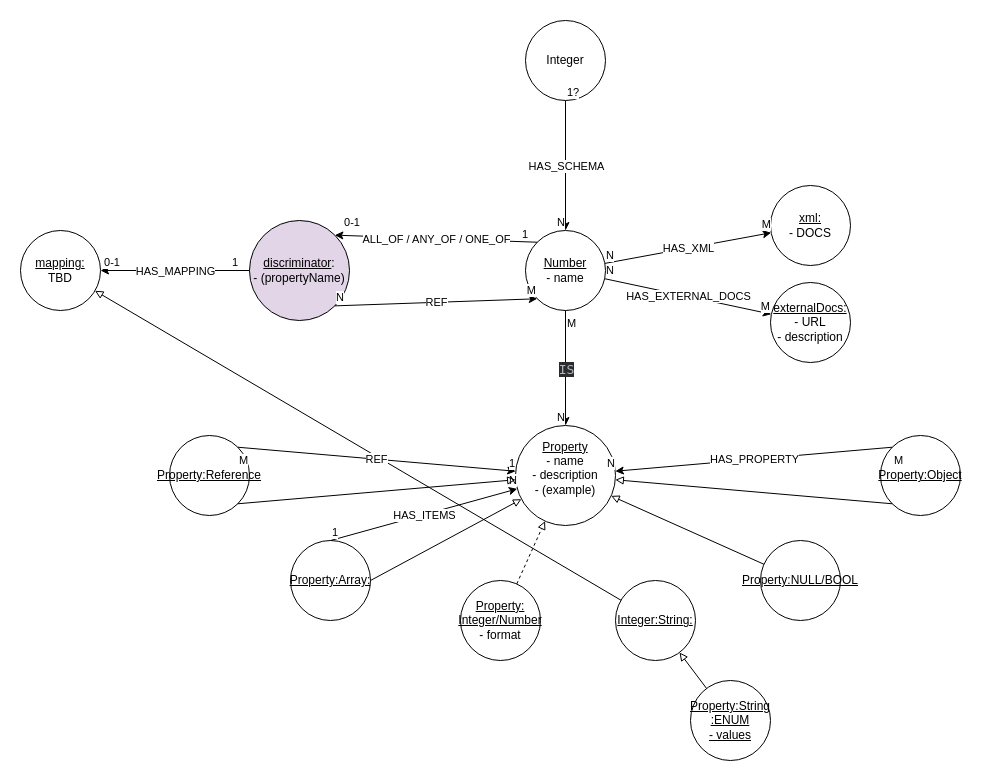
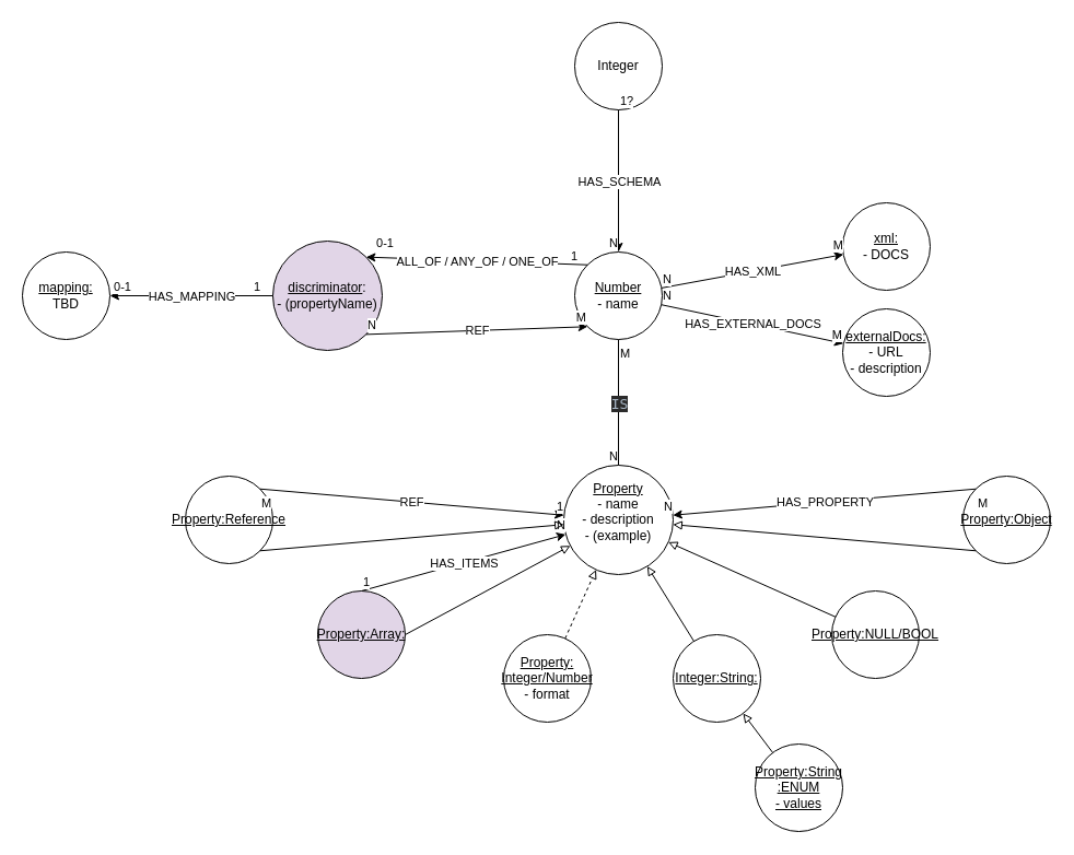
- <mxCell id="28" value="" style="endArrow=block;html=1;rounded=0;endFill=0;" parent="1" source="14" target="50" edge="1"><mxGeometry width="50" height="50" relative="1" as="geometry"><mxPoint x="410" y="380" as="sourcePoint" /><mxPoint x="460" y="330" as="targetPoint" /></mxGeometry></mxCell>
+ <mxCell id="28" value="" style="endArrow=block;html=1;rounded=0;endFill=0;" parent="1" source="14" target="8" edge="1"><mxGeometry width="50" height="50" relative="1" as="geometry"><mxPoint x="410" y="380" as="sourcePoint" /><mxPoint x="460" y="330" as="targetPoint" /></mxGeometry></mxCell>
- <mxCell id="9" value="" style="endArrow=classic;html=1;rounded=0;" parent="1" source="3" target="8" edge="1"><mxGeometry relative="1" as="geometry"><mxPoint x="350" y="360" as="sourcePoint" /><mxPoint x="510" y="360" as="targetPoint" /></mxGeometry></mxCell>
+ <mxCell id="9" value="" style="endArrow=none;html=1;rounded=0;" parent="1" source="3" target="8" edge="1"><mxGeometry relative="1" as="geometry"><mxPoint x="350" y="360" as="sourcePoint" /><mxPoint x="510" y="360" as="targetPoint" /></mxGeometry></mxCell>
- <mxCell id="15" value="&lt;div&gt;&lt;u&gt;Property:Array:&lt;/u&gt;&lt;/div&gt;" style="ellipse;whiteSpace=wrap;html=1;aspect=fixed;" parent="1" vertex="1"><mxGeometry x="290" y="540" width="80" height="80" as="geometry" /></mxCell>
+ <mxCell id="15" value="&lt;div&gt;&lt;u&gt;Property:Array:&lt;/u&gt;&lt;/div&gt;" style="ellipse;whiteSpace=wrap;html=1;aspect=fixed;fillColor=#e1d5e7;" parent="1" vertex="1"><mxGeometry x="290" y="540" width="80" height="80" as="geometry" /></mxCell>
